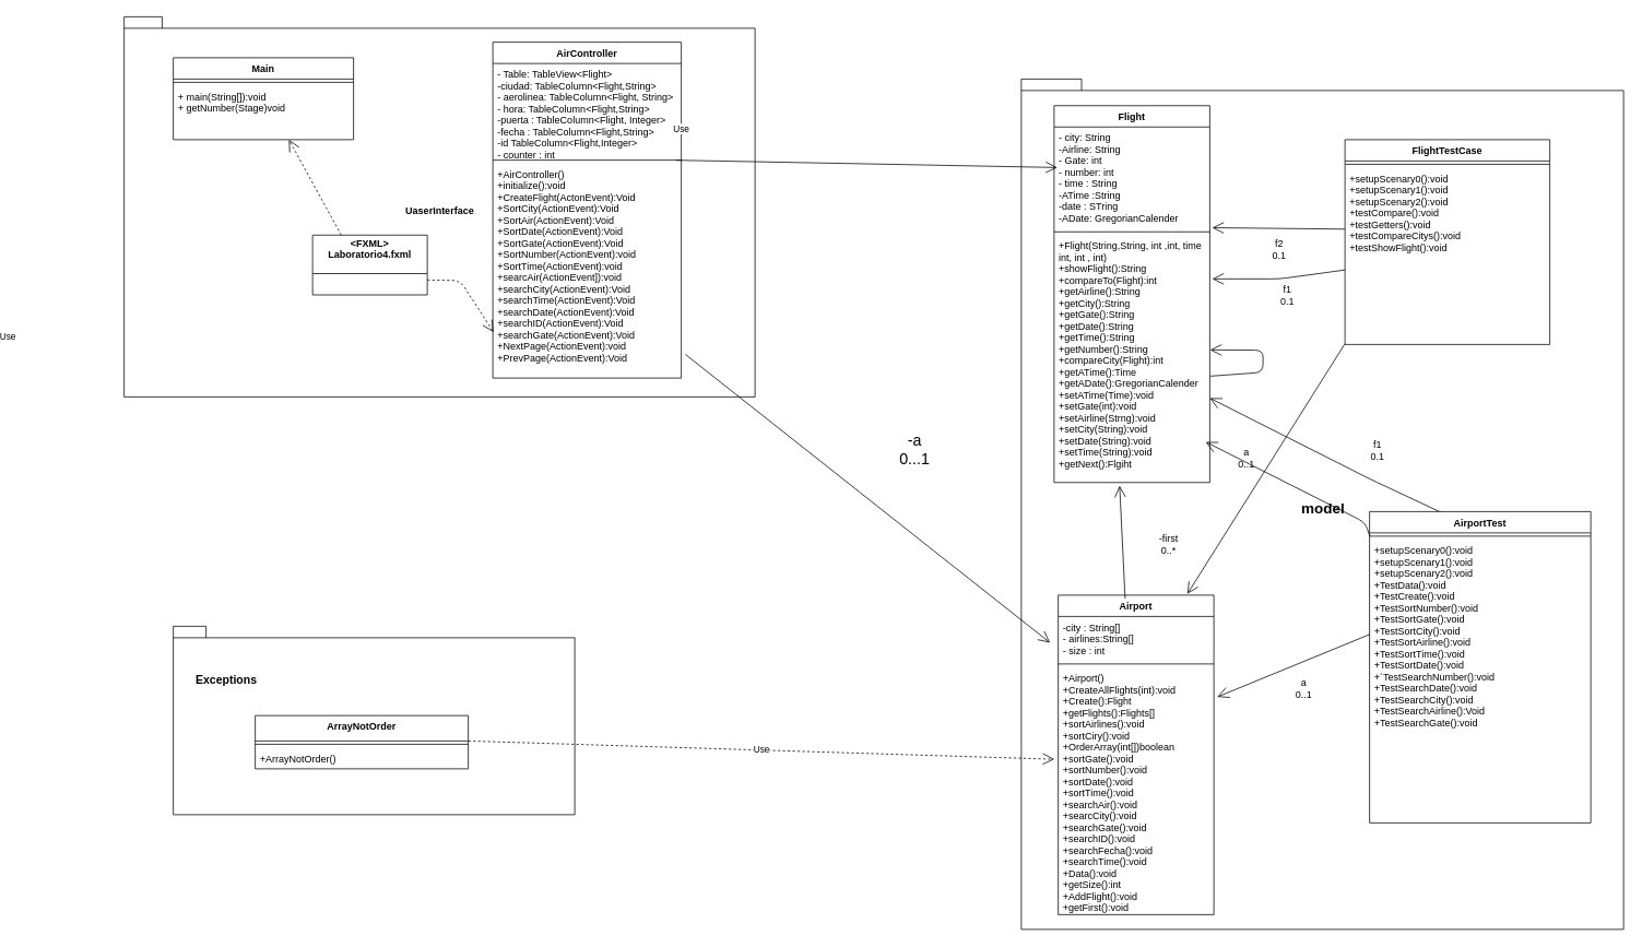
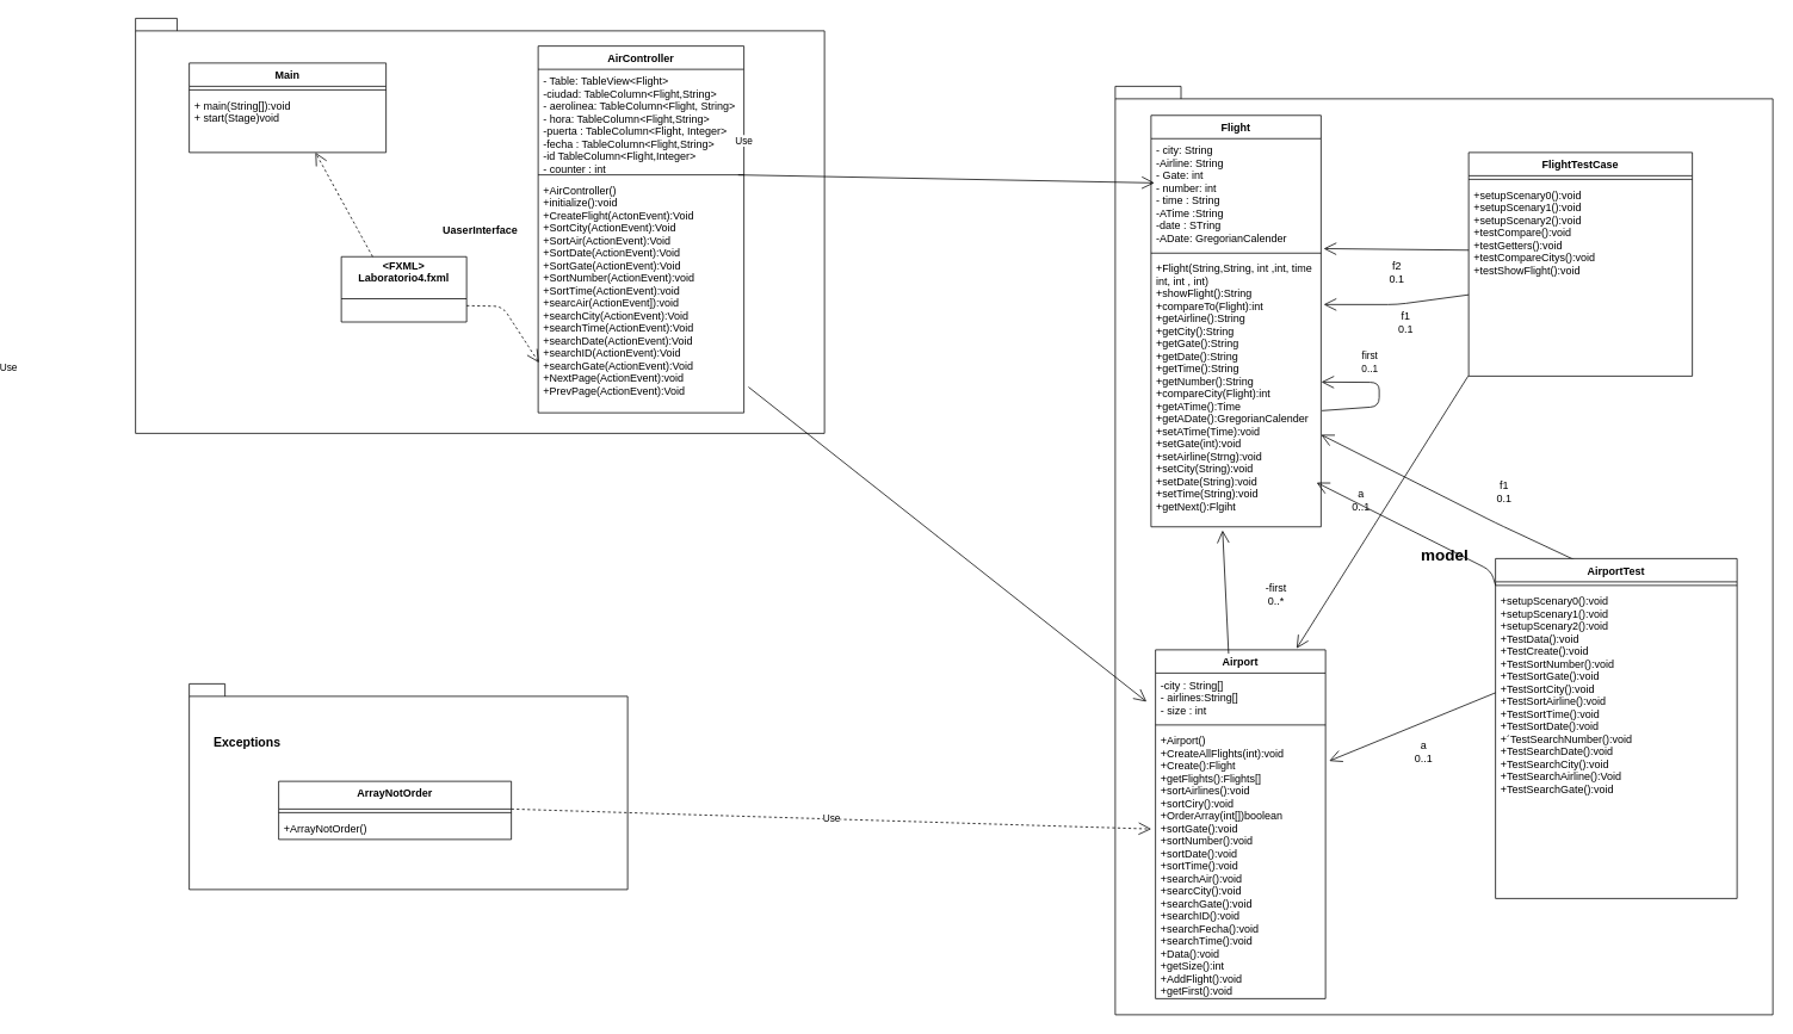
- <mxCell id="7" value="+ main(String[]):void&#10;+ getNumber(Stage)void&#10;" style="text;strokeColor=none;fillColor=none;align=left;verticalAlign=top;spacingLeft=4;spacingRight=4;overflow=hidden;rotatable=0;points=[[0,0.5],[1,0.5]];portConstraint=eastwest;" parent="5" vertex="1"><mxGeometry y="34" width="220" height="66" as="geometry" /></mxCell>
+ <mxCell id="7" value="+ main(String[]):void&#10;+ start(Stage)void&#10;" style="text;strokeColor=none;fillColor=none;align=left;verticalAlign=top;spacingLeft=4;spacingRight=4;overflow=hidden;rotatable=0;points=[[0,0.5],[1,0.5]];portConstraint=eastwest;" parent="5" vertex="1"><mxGeometry y="34" width="220" height="66" as="geometry" /></mxCell>
+ <mxCell id="34" value="&lt;font style=&quot;font-size: 11px&quot;&gt;first&lt;br&gt;0..1&lt;/font&gt;&lt;br&gt;" style="text;html=1;strokeColor=none;fillColor=none;align=center;verticalAlign=middle;whiteSpace=wrap;rounded=0;" parent="1" vertex="1"><mxGeometry x="1380" y="394" width="40" height="20" as="geometry" /></mxCell>
- <mxCell id="25" value="&lt;div style=&quot;font-size: 19px&quot;&gt;&lt;font style=&quot;font-size: 19px&quot;&gt;-a&lt;/font&gt;&lt;/div&gt;&lt;div style=&quot;font-size: 19px&quot;&gt;&lt;font style=&quot;font-size: 19px&quot;&gt;0...1&lt;br&gt;&lt;/font&gt;&lt;/div&gt;" style="text;html=1;strokeColor=none;fillColor=none;align=center;verticalAlign=middle;whiteSpace=wrap;rounded=0;" parent="1" vertex="1"><mxGeometry x="940" y="514" width="90" height="70" as="geometry" /></mxCell>
